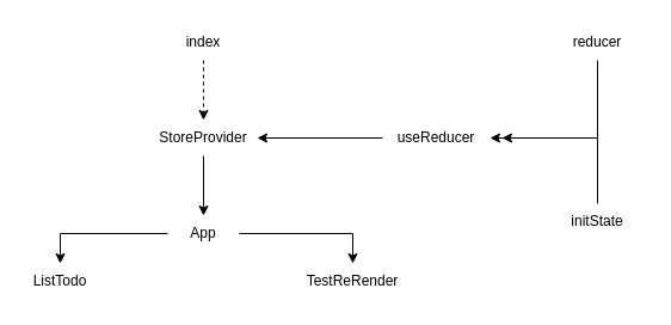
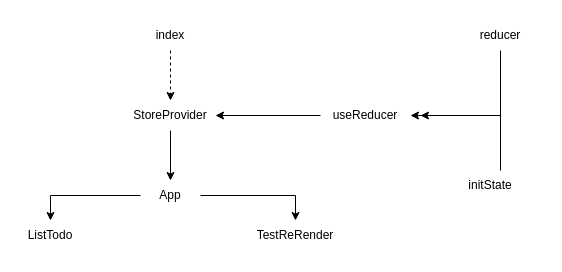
- <mxCell id="19" value="initState" style="text;html=1;strokeColor=none;fillColor=none;align=center;verticalAlign=middle;whiteSpace=wrap;rounded=0;" parent="2" vertex="1"><mxGeometry x="440" y="150" width="80" height="30" as="geometry" /></mxCell>
+ <mxCell id="19" value="initState" style="text;html=1;strokeColor=none;fillColor=none;align=center;verticalAlign=middle;whiteSpace=wrap;rounded=0;" parent="2" vertex="1"><mxGeometry x="430" y="150" width="80" height="30" as="geometry" /></mxCell>
